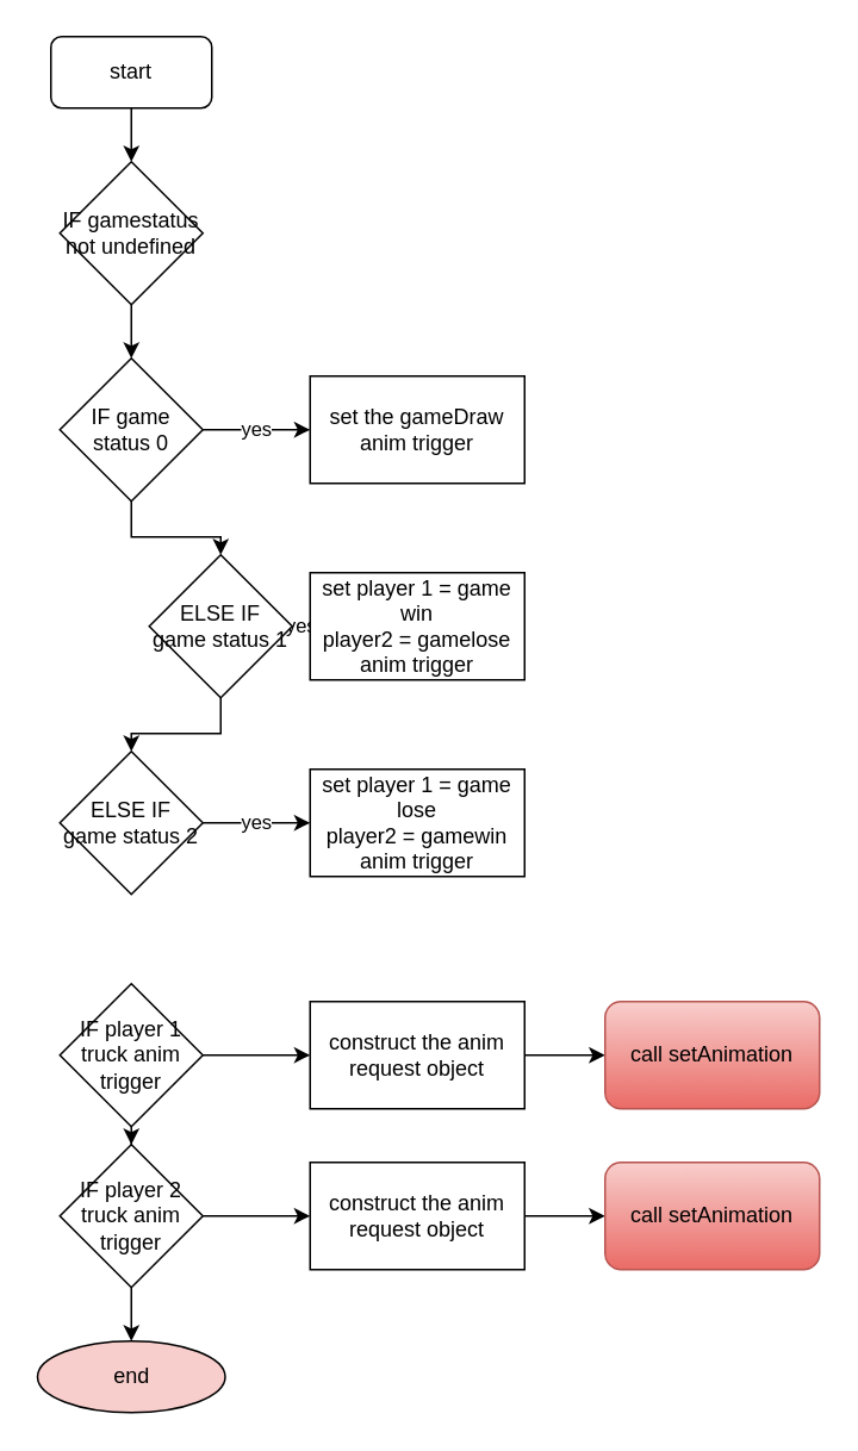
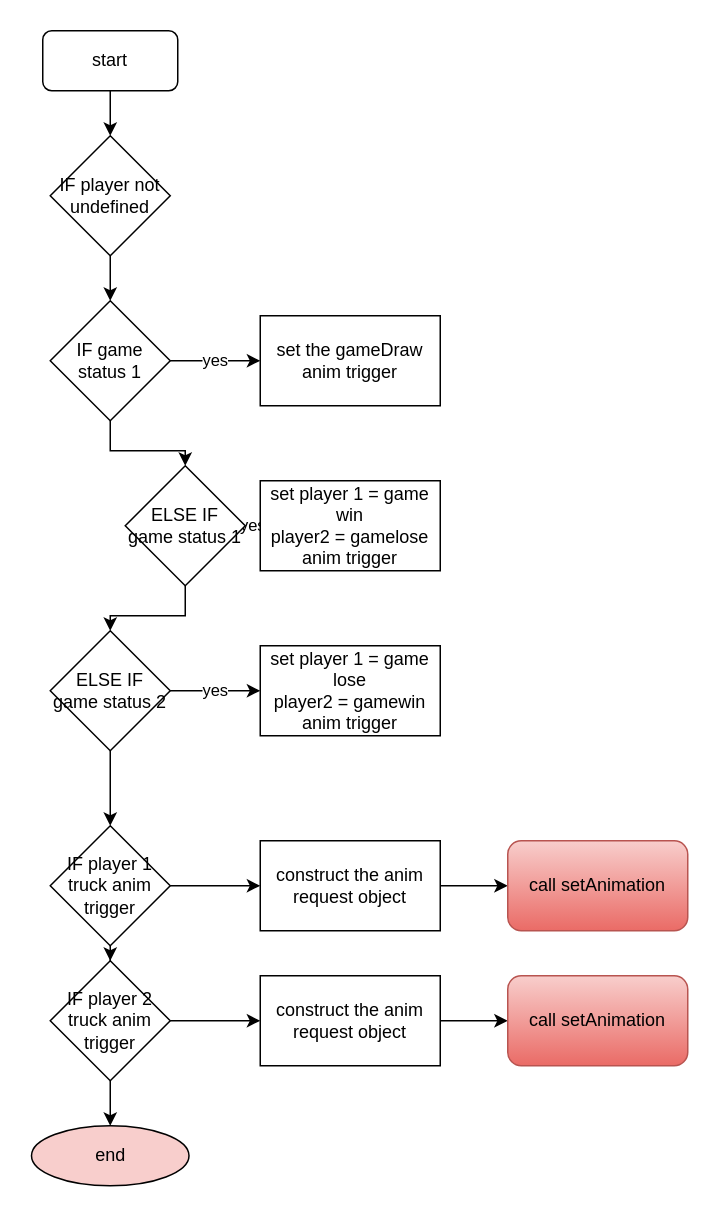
- <mxCell id="5" value="IF gamestatus not undefined" style="rhombus;whiteSpace=wrap;html=1;" vertex="1" parent="1"><mxGeometry x="33" y="90" width="80" height="80" as="geometry" /></mxCell>
+ <mxCell id="5" value="IF player not undefined" style="rhombus;whiteSpace=wrap;html=1;" vertex="1" parent="1"><mxGeometry x="33" y="90" width="80" height="80" as="geometry" /></mxCell>
- <mxCell id="8" value="IF game status 0" style="rhombus;whiteSpace=wrap;html=1;" vertex="1" parent="1"><mxGeometry x="33" y="200" width="80" height="80" as="geometry" /></mxCell>
+ <mxCell id="8" value="IF game status 1" style="rhombus;whiteSpace=wrap;html=1;" vertex="1" parent="1"><mxGeometry x="33" y="200" width="80" height="80" as="geometry" /></mxCell>
+ <mxCell id="15" value="" style="edgeStyle=orthogonalEdgeStyle;rounded=0;orthogonalLoop=1;jettySize=auto;html=1;" edge="1" parent="1" source="16" target="20"><mxGeometry relative="1" as="geometry" /></mxCell>
